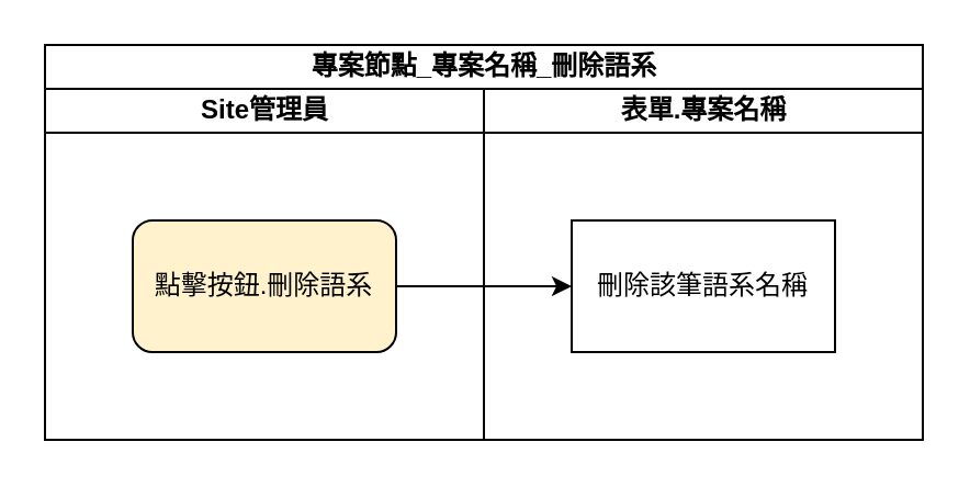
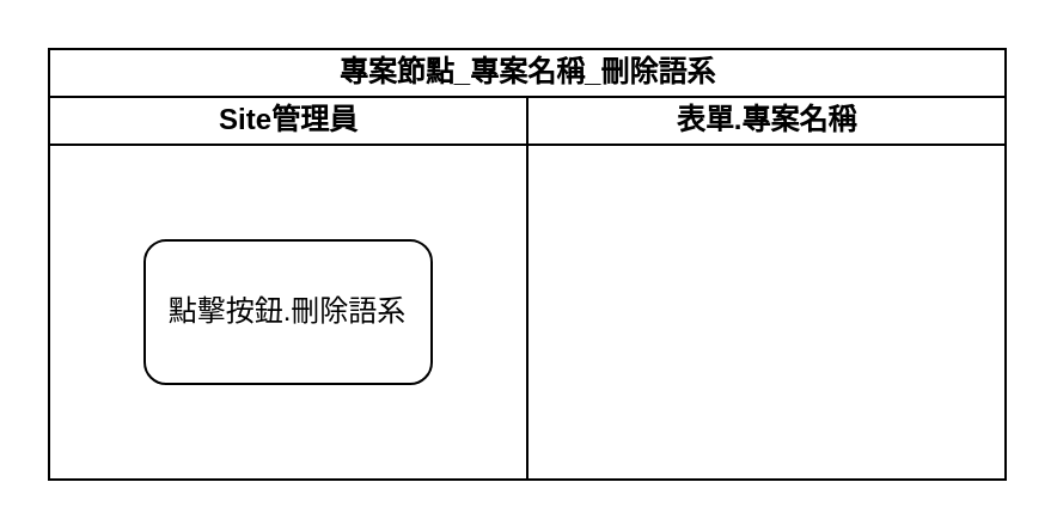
- <mxCell id="4" value="點擊按鈕.刪除語系" style="rounded=1;whiteSpace=wrap;html=1;fillColor=#fff2cc;" parent="3" vertex="1"><mxGeometry x="40" y="60" width="120" height="60" as="geometry" /></mxCell>
+ <mxCell id="4" value="點擊按鈕.刪除語系" style="rounded=1;whiteSpace=wrap;html=1;" parent="3" vertex="1"><mxGeometry x="40" y="60" width="120" height="60" as="geometry" /></mxCell>
- <mxCell id="7" style="edgeStyle=orthogonalEdgeStyle;rounded=0;orthogonalLoop=1;jettySize=auto;html=1;exitX=1;exitY=0.5;exitDx=0;exitDy=0;entryX=0;entryY=0.5;entryDx=0;entryDy=0;" parent="2" source="4" target="6" edge="1"><mxGeometry relative="1" as="geometry" /></mxCell>
- <mxCell id="6" value="刪除該筆語系名稱" style="rounded=0;whiteSpace=wrap;html=1;" parent="5" vertex="1"><mxGeometry x="40" y="60" width="120" height="60" as="geometry" /></mxCell>
